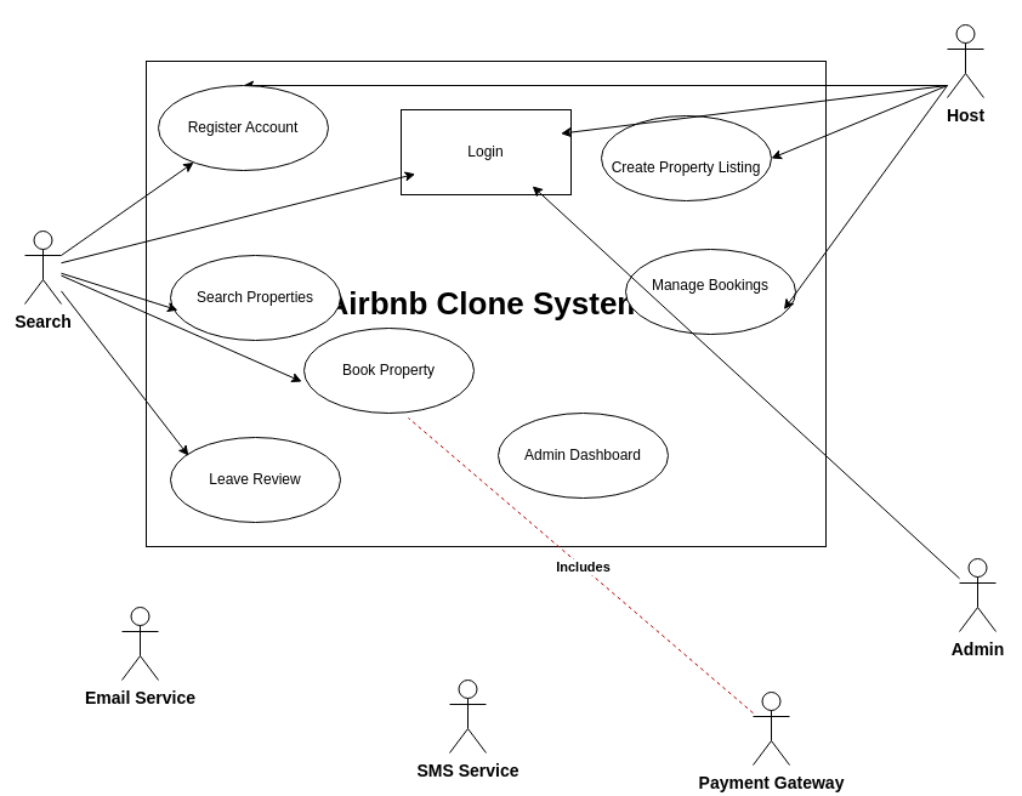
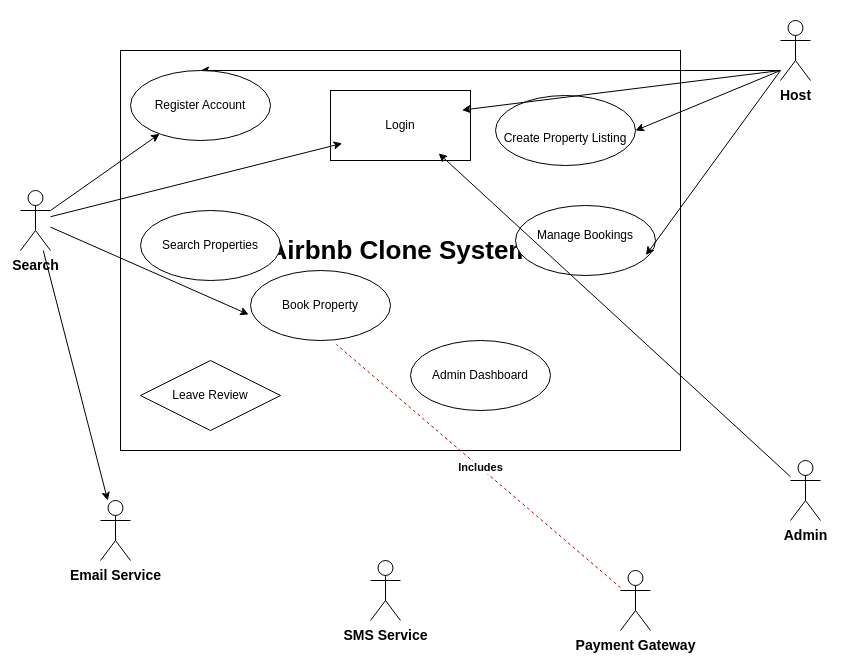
- <mxCell id="22" style="rounded=0;orthogonalLoop=1;jettySize=auto;html=1;entryX=0.043;entryY=0.645;entryDx=0;entryDy=0;entryPerimeter=0;" edge="1" parent="1" source="4" target="11"><mxGeometry relative="1" as="geometry" /></mxCell>
- <mxCell id="21" style="rounded=0;orthogonalLoop=1;jettySize=auto;html=1;entryX=0.106;entryY=0.216;entryDx=0;entryDy=0;entryPerimeter=0;" edge="1" parent="1" source="4" target="12"><mxGeometry relative="1" as="geometry" /></mxCell>
+ <mxCell id="21" style="rounded=0;orthogonalLoop=1;jettySize=auto;html=1;" edge="1" parent="1" source="4" target="5"><mxGeometry relative="1" as="geometry" /></mxCell>
- <mxCell id="12" value="Leave Review" style="ellipse;whiteSpace=wrap;html=1;" vertex="1" parent="1"><mxGeometry x="140" y="360" width="140" height="70" as="geometry" /></mxCell>
+ <mxCell id="12" value="Leave Review" style="rhombus;whiteSpace=wrap;html=1;" vertex="1" parent="1"><mxGeometry x="140" y="360" width="140" height="70" as="geometry" /></mxCell>
